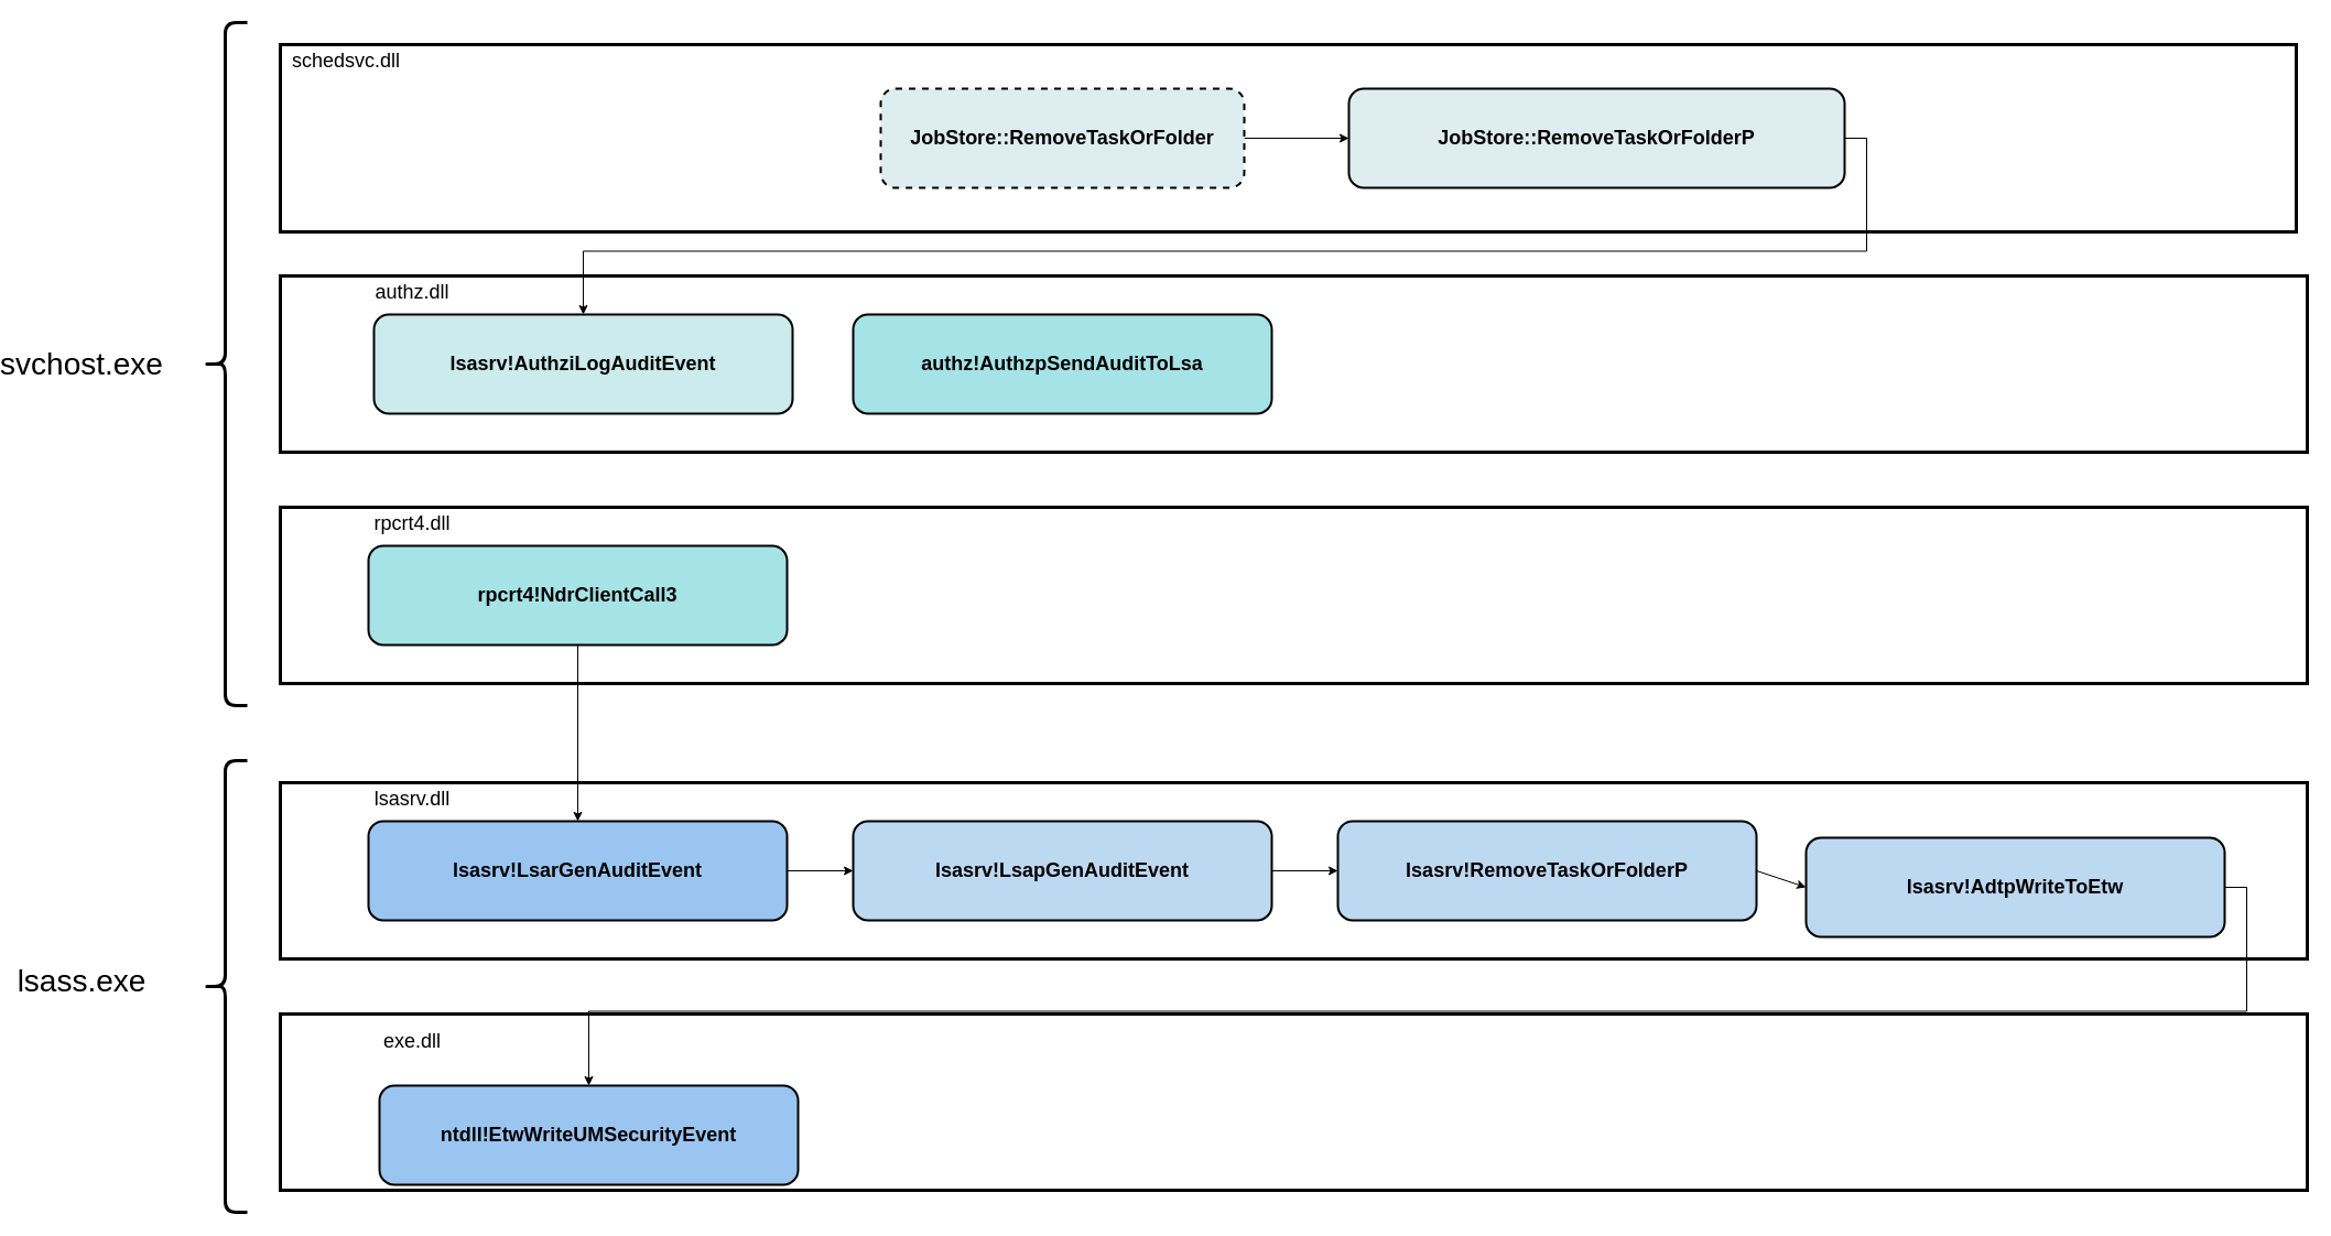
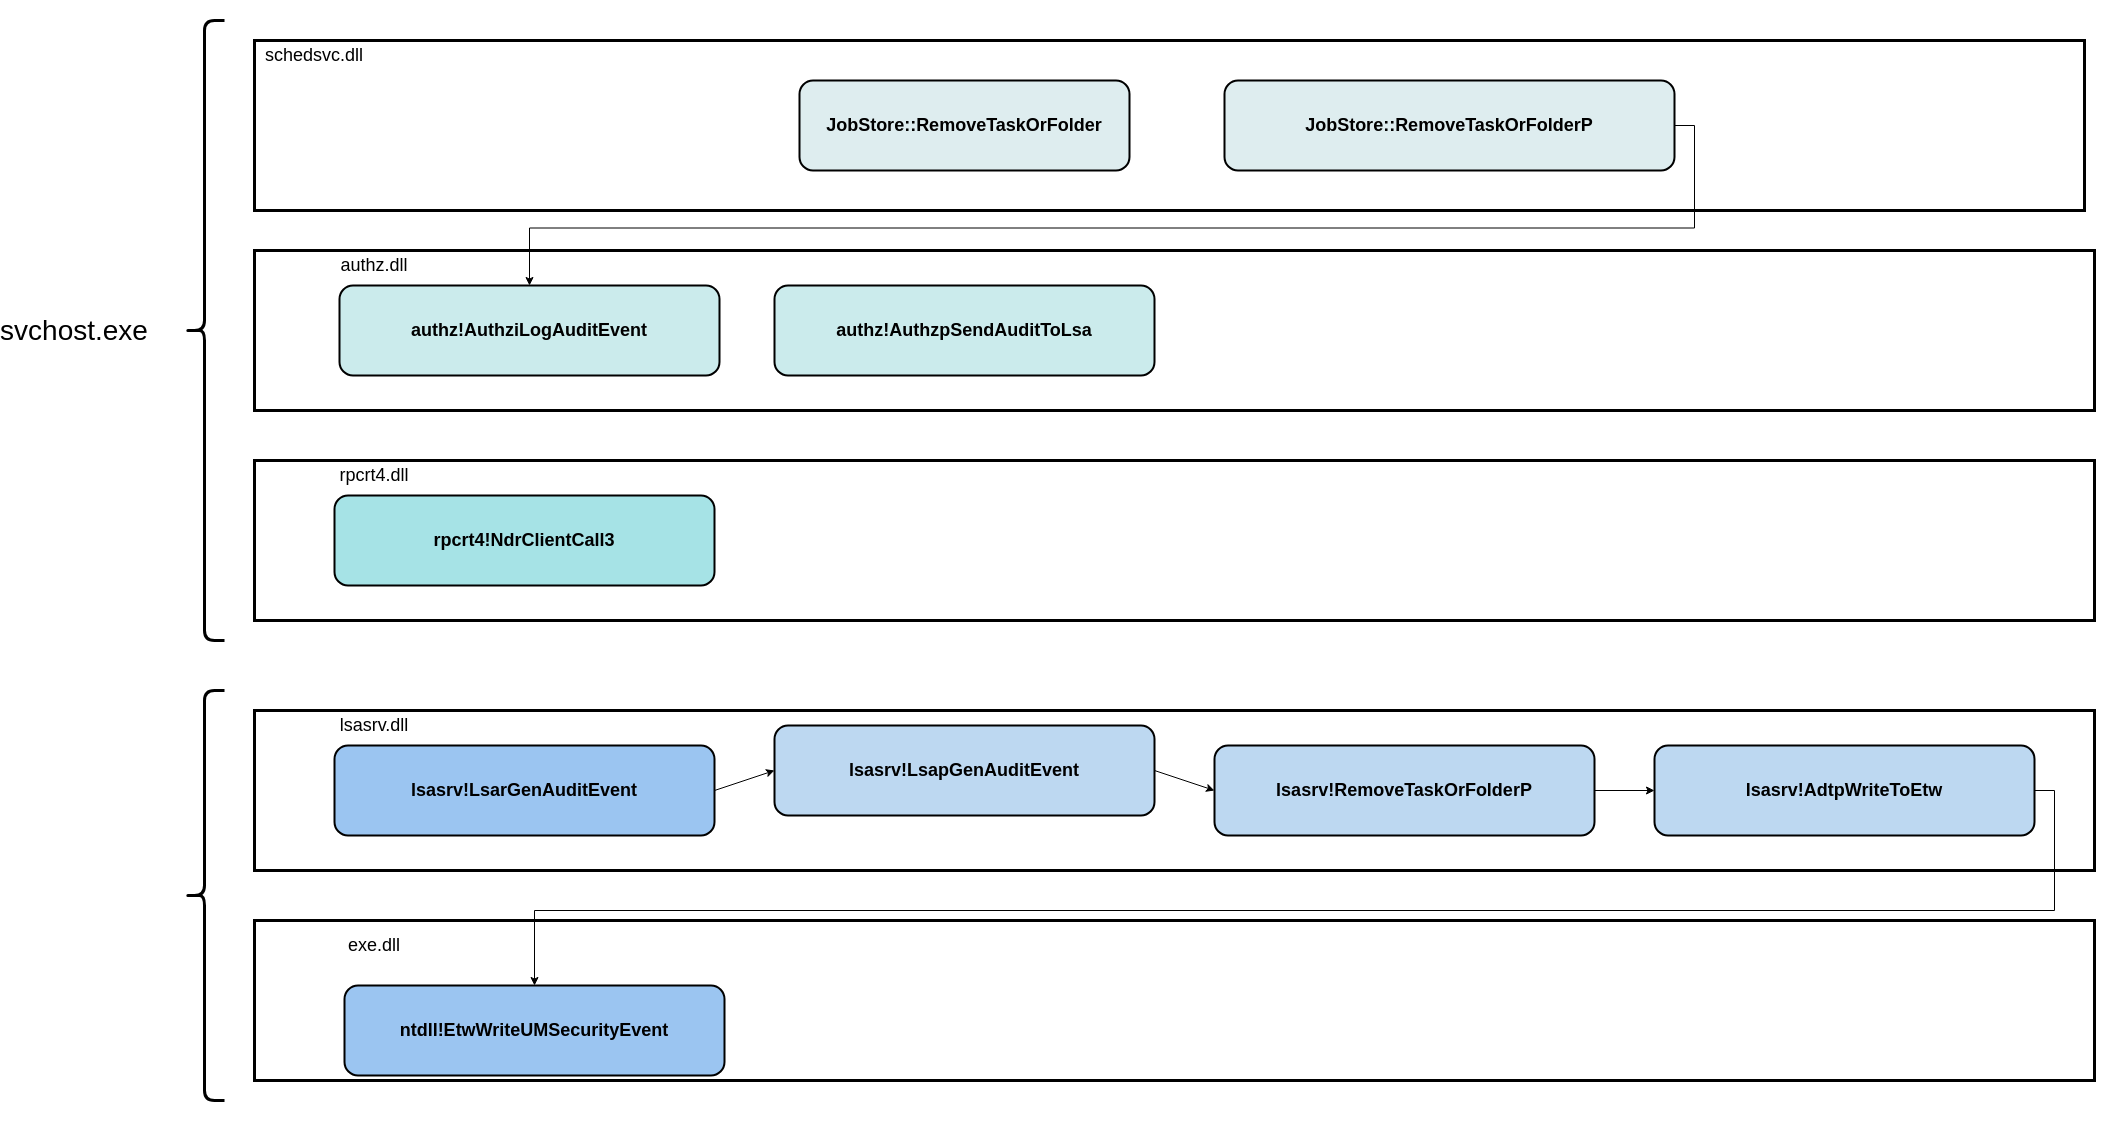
- <mxCell id="13" value="&lt;b&gt;JobStore::RemoveTaskOrFolder&lt;/b&gt;" style="rounded=1;whiteSpace=wrap;html=1;fontSize=18;strokeWidth=2;fillColor=#DEEDEF;dashed=1;" vertex="1" parent="1"><mxGeometry x="775" y="80" width="330" height="90" as="geometry" /></mxCell>
+ <mxCell id="13" value="&lt;b&gt;JobStore::RemoveTaskOrFolder&lt;/b&gt;" style="rounded=1;whiteSpace=wrap;html=1;fontSize=18;strokeWidth=2;fillColor=#DEEDEF;" vertex="1" parent="1"><mxGeometry x="775" y="80" width="330" height="90" as="geometry" /></mxCell>
- <mxCell id="12" style="edgeStyle=orthogonalEdgeStyle;rounded=0;orthogonalLoop=1;jettySize=auto;html=1;entryX=0;entryY=0.5;entryDx=0;entryDy=0;" edge="1" parent="1" source="13" target="11"><mxGeometry relative="1" as="geometry" /></mxCell>
- <mxCell id="16" value="&lt;b&gt;lsasrv!AuthziLogAuditEvent&lt;/b&gt;" style="rounded=1;whiteSpace=wrap;html=1;fontSize=18;strokeWidth=2;fillColor=#CBEBEC;" vertex="1" parent="1"><mxGeometry x="315" y="285" width="380" height="90" as="geometry" /></mxCell>
+ <mxCell id="16" value="&lt;b&gt;authz!AuthziLogAuditEvent&lt;/b&gt;" style="rounded=1;whiteSpace=wrap;html=1;fontSize=18;strokeWidth=2;fillColor=#CBEBEC;" vertex="1" parent="1"><mxGeometry x="315" y="285" width="380" height="90" as="geometry" /></mxCell>
- <mxCell id="15" value="&lt;b&gt;authz!AuthzpSendAuditToLsa&lt;/b&gt;" style="rounded=1;whiteSpace=wrap;html=1;fontSize=18;strokeWidth=2;fillColor=#a6e3e6;" vertex="1" parent="1"><mxGeometry x="750" y="285" width="380" height="90" as="geometry" /></mxCell>
+ <mxCell id="15" value="&lt;b&gt;authz!AuthzpSendAuditToLsa&lt;/b&gt;" style="rounded=1;whiteSpace=wrap;html=1;fontSize=18;strokeWidth=2;fillColor=#CBEBEC;" vertex="1" parent="1"><mxGeometry x="750" y="285" width="380" height="90" as="geometry" /></mxCell>
- <mxCell id="18" style="edgeStyle=none;rounded=0;orthogonalLoop=1;jettySize=auto;html=1;exitX=0.5;exitY=1;exitDx=0;exitDy=0;entryX=0.5;entryY=0;entryDx=0;entryDy=0;" edge="1" parent="1" source="19" target="30"><mxGeometry relative="1" as="geometry" /></mxCell>
- <mxCell id="28" value="&lt;b&gt;lsasrv!LsapGenAuditEvent&lt;/b&gt;" style="rounded=1;whiteSpace=wrap;html=1;fontSize=18;strokeWidth=2;fillColor=#BDD8F1;" vertex="1" parent="1"><mxGeometry x="750" y="745" width="380" height="90" as="geometry" /></mxCell>
+ <mxCell id="28" value="&lt;b&gt;lsasrv!LsapGenAuditEvent&lt;/b&gt;" style="rounded=1;whiteSpace=wrap;html=1;fontSize=18;strokeWidth=2;fillColor=#BDD8F1;" vertex="1" parent="1"><mxGeometry x="750" y="725" width="380" height="90" as="geometry" /></mxCell>
- <mxCell id="24" value="&lt;b&gt;lsasrv!AdtpWriteToEtw&lt;/b&gt;" style="rounded=1;whiteSpace=wrap;html=1;fontSize=18;strokeWidth=2;fillColor=#BDD8F1;" vertex="1" parent="1"><mxGeometry x="1615" y="760" width="380" height="90" as="geometry" /></mxCell>
+ <mxCell id="24" value="&lt;b&gt;lsasrv!AdtpWriteToEtw&lt;/b&gt;" style="rounded=1;whiteSpace=wrap;html=1;fontSize=18;strokeWidth=2;fillColor=#BDD8F1;" vertex="1" parent="1"><mxGeometry x="1630" y="745" width="380" height="90" as="geometry" /></mxCell>
- <mxCell id="20" value="&lt;span style=&quot;font-size: 28px;&quot;&gt;lsass.exe&lt;/span&gt;" style="text;html=1;strokeColor=none;fillColor=none;align=center;verticalAlign=middle;whiteSpace=wrap;rounded=0;" vertex="1" parent="1"><mxGeometry x="20" y="875" width="60" height="30" as="geometry" /></mxCell>
